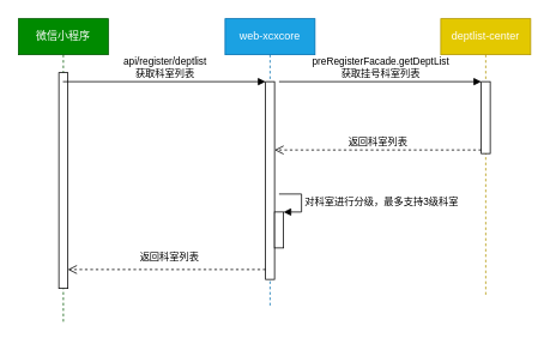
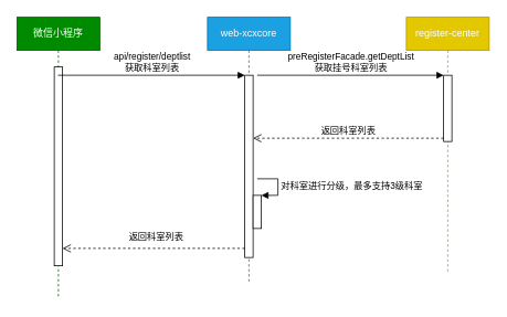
- <mxCell id="8" value="deptlist-center" style="shape=umlLifeline;perimeter=lifelinePerimeter;whiteSpace=wrap;html=1;container=1;collapsible=0;recursiveResize=0;outlineConnect=0;fillColor=#e3c800;strokeColor=#B09500;fontColor=#ffffff;" parent="1" vertex="1"><mxGeometry x="490" y="20" width="100" height="310" as="geometry" /></mxCell>
+ <mxCell id="8" value="register-center" style="shape=umlLifeline;perimeter=lifelinePerimeter;whiteSpace=wrap;html=1;container=1;collapsible=0;recursiveResize=0;outlineConnect=0;fillColor=#e3c800;strokeColor=#B09500;fontColor=#ffffff;" parent="1" vertex="1"><mxGeometry x="490" y="20" width="100" height="310" as="geometry" /></mxCell>
